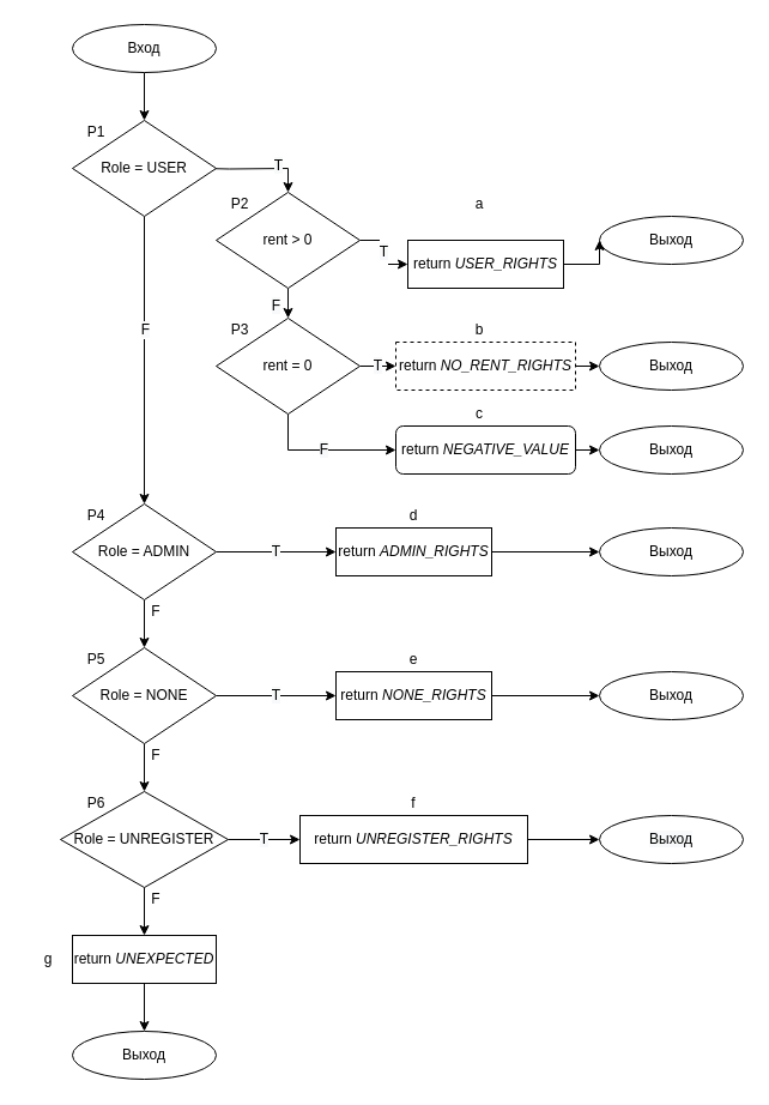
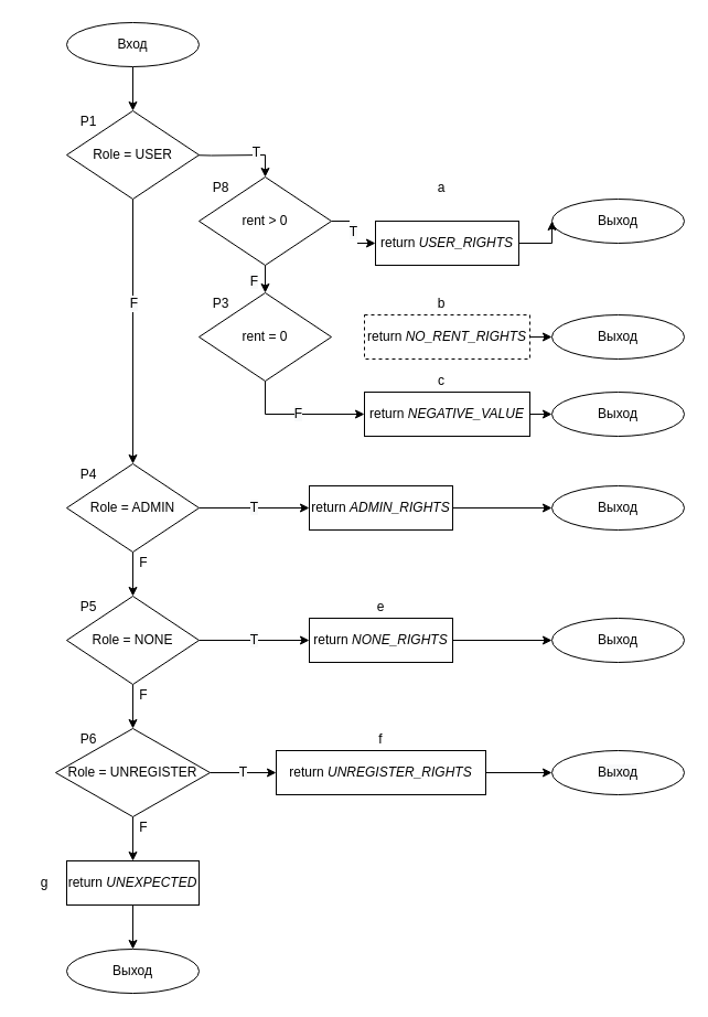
- <mxCell id="49" value="P2" style="text;html=1;strokeColor=none;fillColor=none;align=center;verticalAlign=middle;whiteSpace=wrap;rounded=0;labelBackgroundColor=none;fontFamily=Helvetica;fontColor=#000000;" vertex="1" parent="1"><mxGeometry x="180" y="160" width="40" height="20" as="geometry" /></mxCell>
+ <mxCell id="49" value="P8" style="text;html=1;strokeColor=none;fillColor=none;align=center;verticalAlign=middle;whiteSpace=wrap;rounded=0;labelBackgroundColor=none;fontFamily=Helvetica;fontColor=#000000;" vertex="1" parent="1"><mxGeometry x="180" y="160" width="40" height="20" as="geometry" /></mxCell>
- <mxCell id="39" value="&#10;&#10;&lt;span style=&quot;color: rgb(0, 0, 0); font-family: helvetica; font-size: 12px; font-style: normal; font-weight: 400; letter-spacing: normal; text-align: center; text-indent: 0px; text-transform: none; word-spacing: 0px; background-color: rgb(248, 249, 250); display: inline; float: none;&quot;&gt;T&lt;/span&gt;&#10;&#10;" style="edgeStyle=orthogonalEdgeStyle;rounded=0;orthogonalLoop=1;jettySize=auto;html=1;exitX=1;exitY=0.5;exitDx=0;exitDy=0;entryX=0;entryY=0.5;entryDx=0;entryDy=0;fontFamily=Helvetica;fontColor=#000000;" edge="1" parent="1" source="41" target="26"><mxGeometry relative="1" as="geometry" /></mxCell>
- <mxCell id="44" value="return &lt;i&gt;NEGATIVE_VALUE&lt;br&gt;&lt;/i&gt;" style="whiteSpace=wrap;html=1;labelBackgroundColor=none;fontFamily=Helvetica;rounded=1;" vertex="1" parent="1"><mxGeometry x="330" y="355" width="150" height="40" as="geometry" /></mxCell>
+ <mxCell id="44" value="return &lt;i&gt;NEGATIVE_VALUE&lt;br&gt;&lt;/i&gt;" style="rounded=0;whiteSpace=wrap;html=1;labelBackgroundColor=none;fontFamily=Helvetica;" vertex="1" parent="1"><mxGeometry x="330" y="355" width="150" height="40" as="geometry" /></mxCell>
- <mxCell id="57" value="d" style="text;html=1;strokeColor=none;fillColor=none;align=center;verticalAlign=middle;whiteSpace=wrap;rounded=0;labelBackgroundColor=none;fontFamily=Helvetica;fontColor=#000000;" vertex="1" parent="1"><mxGeometry x="325" y="420" width="40" height="20" as="geometry" /></mxCell>
